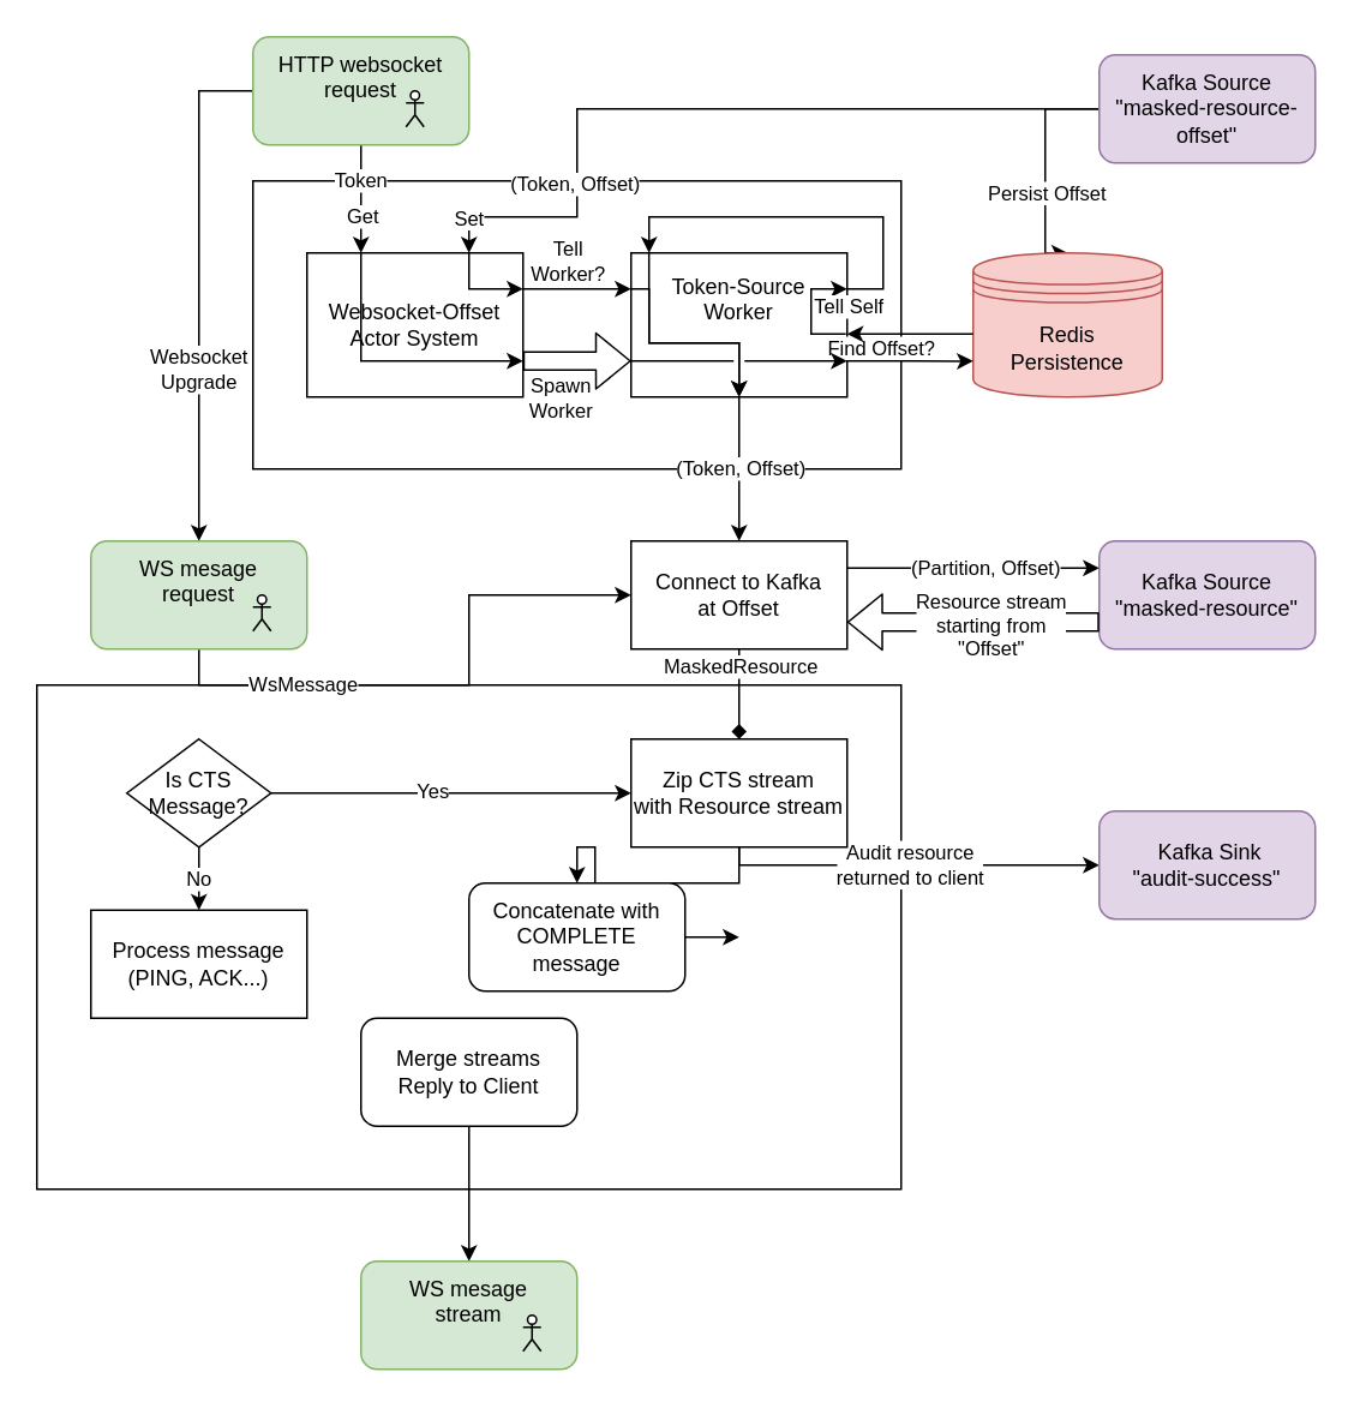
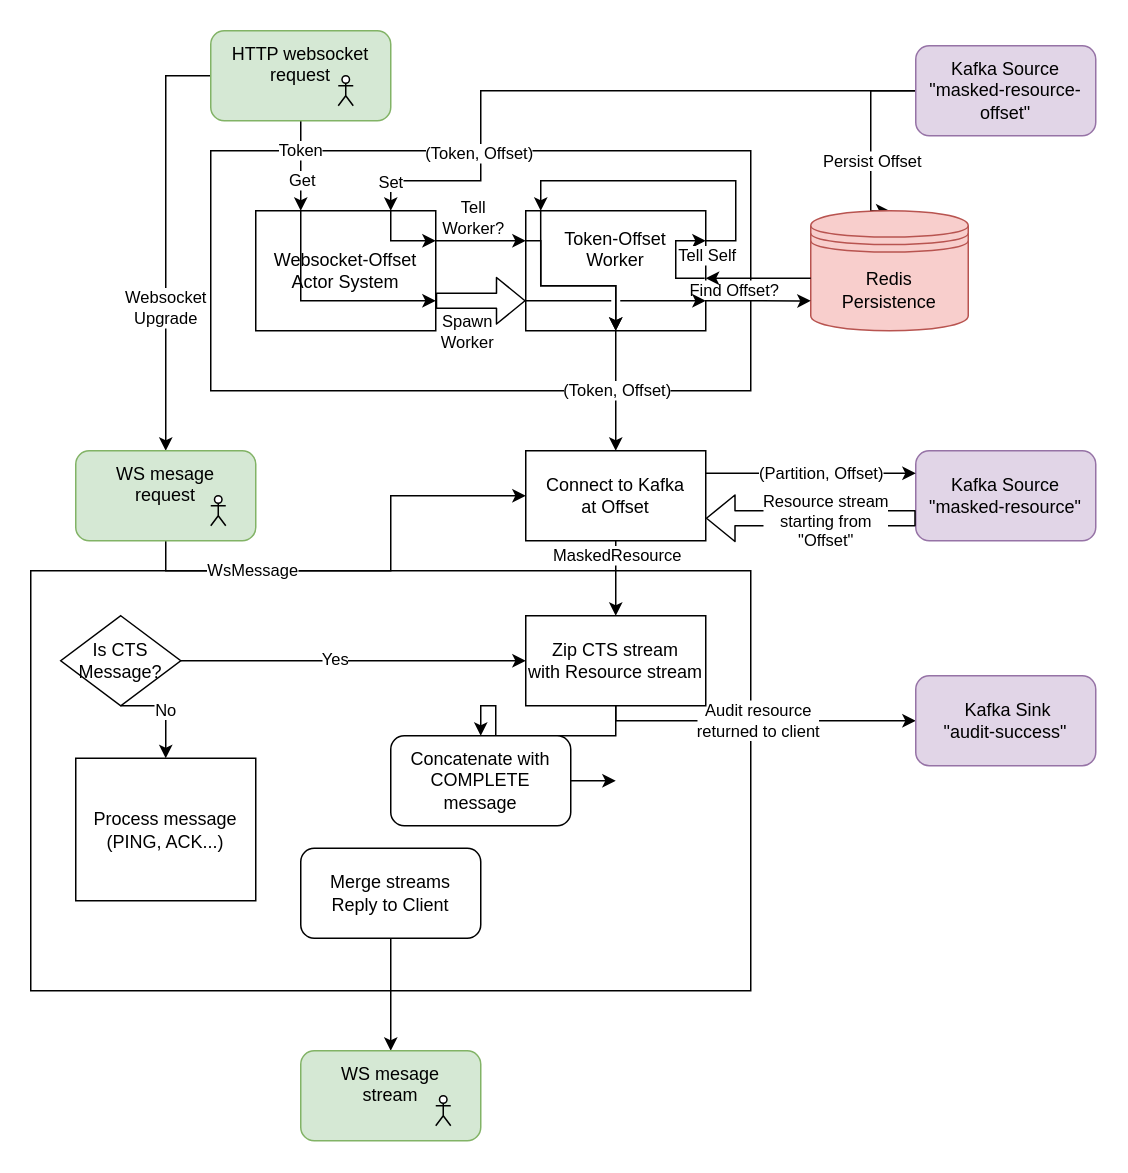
- <mxCell id="3" value="&lt;div&gt;Token-Source &lt;br&gt;&lt;/div&gt;&lt;div&gt;Worker&lt;/div&gt;&lt;div&gt;&lt;br&gt;&lt;/div&gt;&lt;div&gt;&lt;br&gt;&lt;/div&gt;" style="rounded=0;whiteSpace=wrap;html=1;fillColor=none;" parent="1" vertex="1"><mxGeometry x="350" y="140" width="120" height="80" as="geometry" /></mxCell>
+ <mxCell id="3" value="&lt;div&gt;Token-Offset &lt;br&gt;&lt;/div&gt;&lt;div&gt;Worker&lt;/div&gt;&lt;div&gt;&lt;br&gt;&lt;/div&gt;&lt;div&gt;&lt;br&gt;&lt;/div&gt;" style="rounded=0;whiteSpace=wrap;html=1;fillColor=none;" parent="1" vertex="1"><mxGeometry x="350" y="140" width="120" height="80" as="geometry" /></mxCell>
- <mxCell id="36" style="edgeStyle=orthogonalEdgeStyle;rounded=0;orthogonalLoop=1;jettySize=auto;html=1;exitX=0.5;exitY=1;exitDx=0;exitDy=0;entryX=0.5;entryY=0;entryDx=0;entryDy=0;endArrow=diamond;" parent="1" source="38" target="50" edge="1"><mxGeometry relative="1" as="geometry" /></mxCell>
+ <mxCell id="36" style="edgeStyle=orthogonalEdgeStyle;rounded=0;orthogonalLoop=1;jettySize=auto;html=1;exitX=0.5;exitY=1;exitDx=0;exitDy=0;entryX=0.5;entryY=0;entryDx=0;entryDy=0;" parent="1" source="38" target="50" edge="1"><mxGeometry relative="1" as="geometry" /></mxCell>
- <mxCell id="48" value="&lt;div&gt;Is CTS&lt;/div&gt;&lt;div&gt;Message?&lt;br&gt;&lt;/div&gt;" style="rhombus;whiteSpace=wrap;html=1;fillColor=#ffffff;" parent="1" vertex="1"><mxGeometry x="70" y="410" width="80" height="60" as="geometry" /></mxCell>
+ <mxCell id="48" value="&lt;div&gt;Is CTS&lt;/div&gt;&lt;div&gt;Message?&lt;br&gt;&lt;/div&gt;" style="rhombus;whiteSpace=wrap;html=1;fillColor=#ffffff;" parent="1" vertex="1"><mxGeometry x="40" y="410" width="80" height="60" as="geometry" /></mxCell>
- <mxCell id="51" value="Process message&lt;br&gt;(PING, ACK...)" style="rounded=0;whiteSpace=wrap;html=1;fillColor=#ffffff;" parent="1" vertex="1"><mxGeometry x="50" y="505" width="120" height="60" as="geometry" /></mxCell>
+ <mxCell id="51" value="Process message&lt;br&gt;(PING, ACK...)" style="rounded=0;whiteSpace=wrap;html=1;fillColor=#ffffff;" parent="1" vertex="1"><mxGeometry x="50" y="505" width="120" height="95" as="geometry" /></mxCell>
